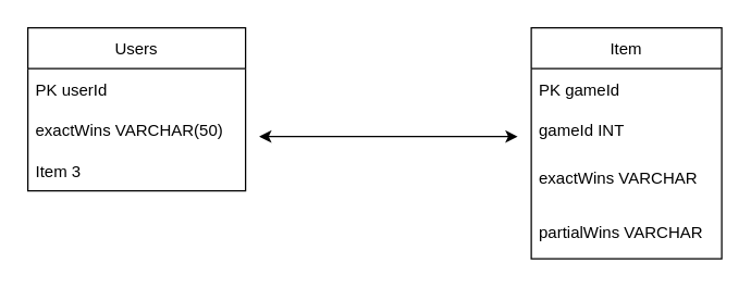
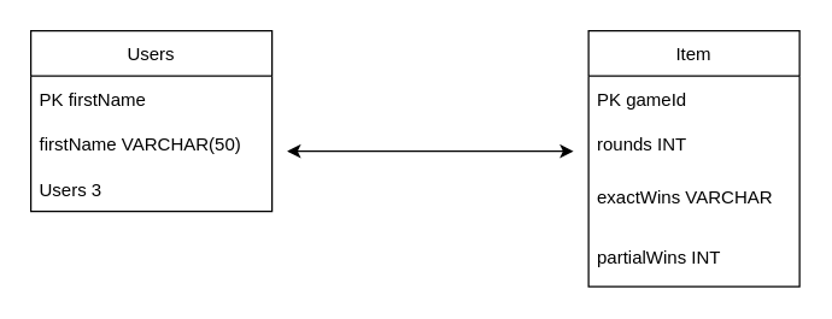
- <mxCell id="3" value="PK userId" style="text;strokeColor=none;fillColor=none;align=left;verticalAlign=middle;spacingLeft=4;spacingRight=4;overflow=hidden;points=[[0,0.5],[1,0.5]];portConstraint=eastwest;rotatable=0;" vertex="1" parent="2"><mxGeometry y="30" width="160" height="30" as="geometry" /></mxCell>
+ <mxCell id="3" value="PK firstName" style="text;strokeColor=none;fillColor=none;align=left;verticalAlign=middle;spacingLeft=4;spacingRight=4;overflow=hidden;points=[[0,0.5],[1,0.5]];portConstraint=eastwest;rotatable=0;" vertex="1" parent="2"><mxGeometry y="30" width="160" height="30" as="geometry" /></mxCell>
- <mxCell id="4" value="exactWins VARCHAR(50)" style="text;strokeColor=none;fillColor=none;align=left;verticalAlign=middle;spacingLeft=4;spacingRight=4;overflow=hidden;points=[[0,0.5],[1,0.5]];portConstraint=eastwest;rotatable=0;" vertex="1" parent="2"><mxGeometry y="60" width="160" height="30" as="geometry" /></mxCell>
+ <mxCell id="4" value="firstName VARCHAR(50)" style="text;strokeColor=none;fillColor=none;align=left;verticalAlign=middle;spacingLeft=4;spacingRight=4;overflow=hidden;points=[[0,0.5],[1,0.5]];portConstraint=eastwest;rotatable=0;" vertex="1" parent="2"><mxGeometry y="60" width="160" height="30" as="geometry" /></mxCell>
- <mxCell id="8" value="gameId INT" style="text;strokeColor=none;fillColor=none;align=left;verticalAlign=middle;spacingLeft=4;spacingRight=4;overflow=hidden;points=[[0,0.5],[1,0.5]];portConstraint=eastwest;rotatable=0;" vertex="1" parent="6"><mxGeometry y="60" width="140" height="30" as="geometry" /></mxCell>
+ <mxCell id="8" value="rounds INT" style="text;strokeColor=none;fillColor=none;align=left;verticalAlign=middle;spacingLeft=4;spacingRight=4;overflow=hidden;points=[[0,0.5],[1,0.5]];portConstraint=eastwest;rotatable=0;" vertex="1" parent="6"><mxGeometry y="60" width="140" height="30" as="geometry" /></mxCell>
- <mxCell id="5" value="Item 3" style="text;strokeColor=none;fillColor=none;align=left;verticalAlign=middle;spacingLeft=4;spacingRight=4;overflow=hidden;points=[[0,0.5],[1,0.5]];portConstraint=eastwest;rotatable=0;" vertex="1" parent="2"><mxGeometry y="90" width="160" height="30" as="geometry" /></mxCell>
+ <mxCell id="5" value="Users 3" style="text;strokeColor=none;fillColor=none;align=left;verticalAlign=middle;spacingLeft=4;spacingRight=4;overflow=hidden;points=[[0,0.5],[1,0.5]];portConstraint=eastwest;rotatable=0;" vertex="1" parent="2"><mxGeometry y="90" width="160" height="30" as="geometry" /></mxCell>
- <mxCell id="10" value="partialWins VARCHAR" style="text;strokeColor=none;fillColor=none;align=left;verticalAlign=middle;spacingLeft=4;spacingRight=4;overflow=hidden;points=[[0,0.5],[1,0.5]];portConstraint=eastwest;rotatable=0;" vertex="1" parent="6"><mxGeometry y="130" width="140" height="40" as="geometry" /></mxCell>
+ <mxCell id="10" value="partialWins INT" style="text;strokeColor=none;fillColor=none;align=left;verticalAlign=middle;spacingLeft=4;spacingRight=4;overflow=hidden;points=[[0,0.5],[1,0.5]];portConstraint=eastwest;rotatable=0;" vertex="1" parent="6"><mxGeometry y="130" width="140" height="40" as="geometry" /></mxCell>
